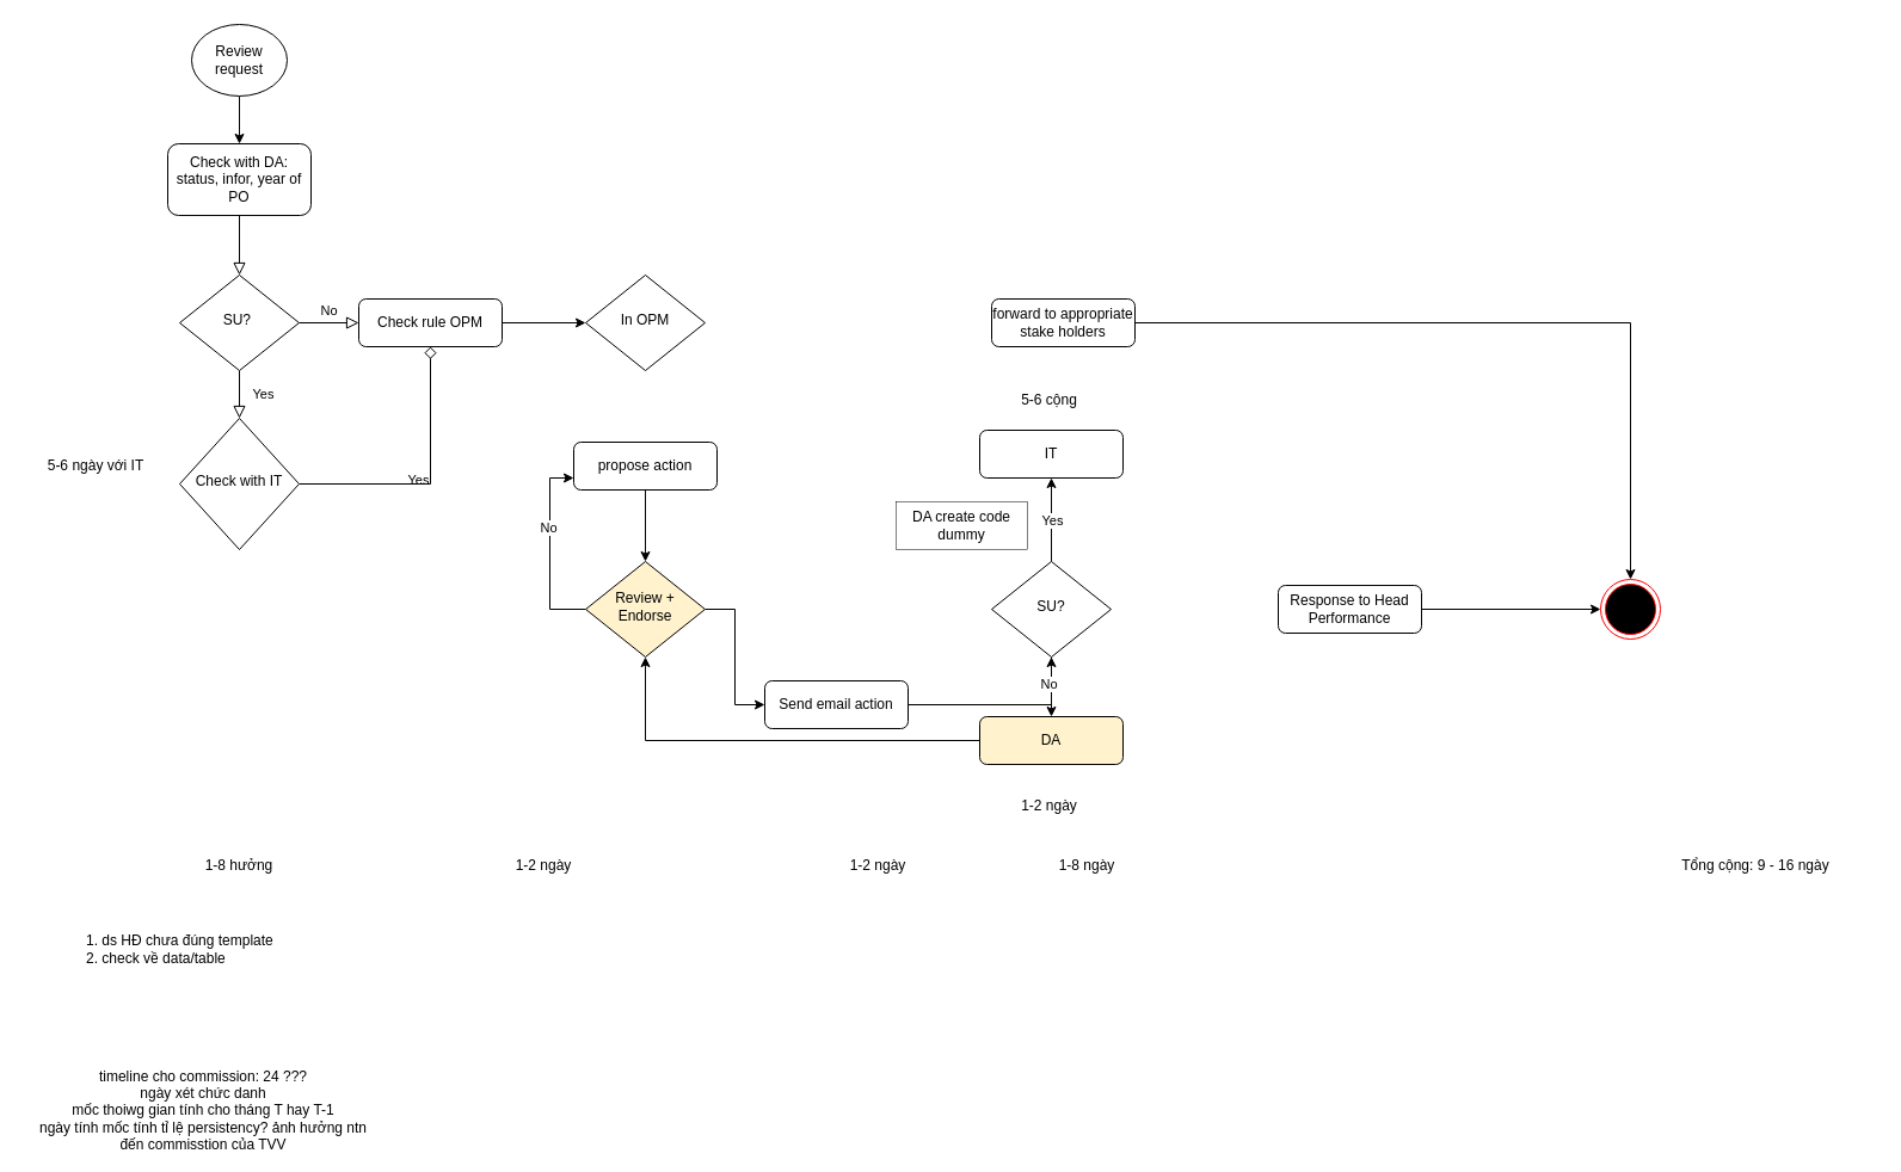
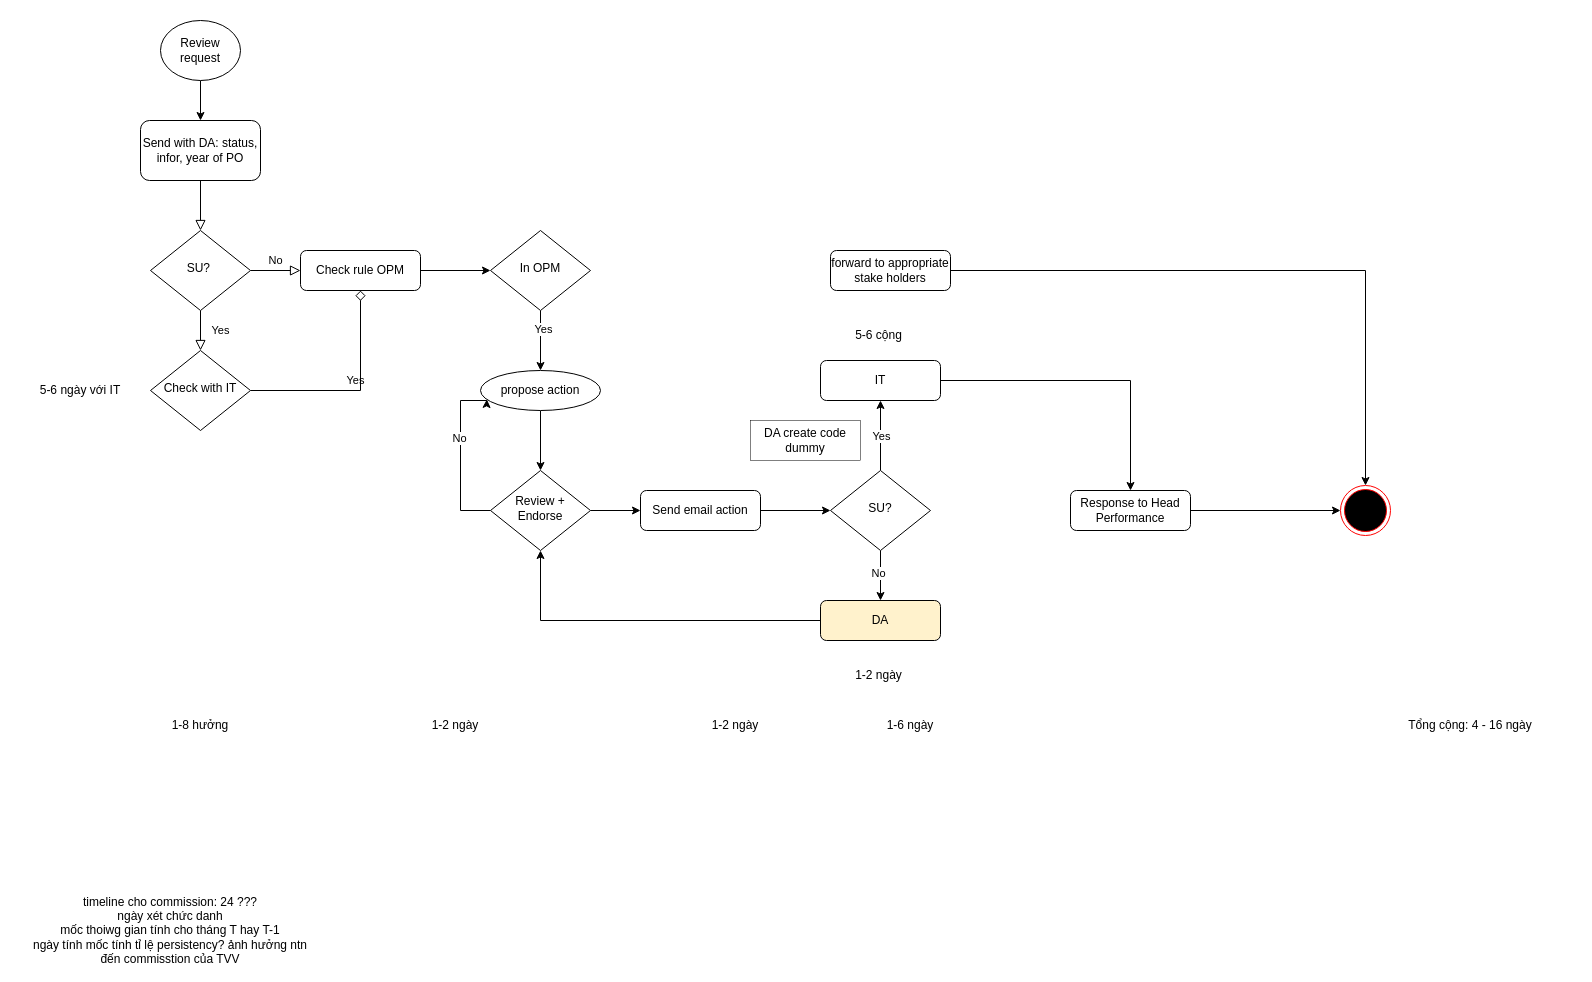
- <mxCell id="3" value="Check with DA: status, infor, year of PO" style="rounded=1;whiteSpace=wrap;html=1;fontSize=12;glass=0;strokeWidth=1;shadow=0;" parent="1" vertex="1"><mxGeometry x="140" y="120" width="120" height="60" as="geometry" /></mxCell>
+ <mxCell id="3" value="Send with DA: status, infor, year of PO" style="rounded=1;whiteSpace=wrap;html=1;fontSize=12;glass=0;strokeWidth=1;shadow=0;" parent="1" vertex="1"><mxGeometry x="140" y="120" width="120" height="60" as="geometry" /></mxCell>
+ <mxCell id="13" style="edgeStyle=orthogonalEdgeStyle;rounded=0;orthogonalLoop=1;jettySize=auto;html=1;entryX=0.5;entryY=0;entryDx=0;entryDy=0;" edge="1" parent="1" source="15" target="17"><mxGeometry relative="1" as="geometry" /></mxCell>
+ <mxCell id="14" value="Yes" style="edgeLabel;html=1;align=center;verticalAlign=middle;resizable=0;points=[];" vertex="1" connectable="0" parent="13"><mxGeometry x="-0.388" y="2" relative="1" as="geometry"><mxPoint as="offset" /></mxGeometry></mxCell>
+ <mxCell id="31" style="edgeStyle=orthogonalEdgeStyle;rounded=0;orthogonalLoop=1;jettySize=auto;html=1;entryX=0.5;entryY=0;entryDx=0;entryDy=0;" edge="1" parent="1" source="32" target="36"><mxGeometry relative="1" as="geometry" /></mxCell>
- <mxCell id="17" value="propose action" style="rounded=1;whiteSpace=wrap;html=1;fontSize=12;glass=0;strokeWidth=1;shadow=0;" vertex="1" parent="1"><mxGeometry x="480" y="370" width="120" height="40" as="geometry" /></mxCell>
+ <mxCell id="17" value="propose action" style="ellipse;whiteSpace=wrap;html=1;fontSize=12;glass=0;strokeWidth=1;shadow=0;" vertex="1" parent="1"><mxGeometry x="480" y="370" width="120" height="40" as="geometry" /></mxCell>
- <mxCell id="10" value="Check with IT" style="rhombus;whiteSpace=wrap;html=1;shadow=0;fontFamily=Helvetica;fontSize=12;align=center;strokeWidth=1;spacing=6;spacingTop=-4;" parent="1" vertex="1"><mxGeometry x="150" y="350" width="100" height="110" as="geometry" /></mxCell>
+ <mxCell id="10" value="Check with IT" style="rhombus;whiteSpace=wrap;html=1;shadow=0;fontFamily=Helvetica;fontSize=12;align=center;strokeWidth=1;spacing=6;spacingTop=-4;" parent="1" vertex="1"><mxGeometry x="150" y="350" width="100" height="80" as="geometry" /></mxCell>
- <mxCell id="21" value="Review + Endorse" style="rhombus;whiteSpace=wrap;html=1;shadow=0;fontFamily=Helvetica;fontSize=12;align=center;strokeWidth=1;spacing=6;spacingTop=-4;fillColor=#fff2cc;" vertex="1" parent="1"><mxGeometry x="490" y="470" width="100" height="80" as="geometry" /></mxCell>
+ <mxCell id="21" value="Review + Endorse" style="rhombus;whiteSpace=wrap;html=1;shadow=0;fontFamily=Helvetica;fontSize=12;align=center;strokeWidth=1;spacing=6;spacingTop=-4;" vertex="1" parent="1"><mxGeometry x="490" y="470" width="100" height="80" as="geometry" /></mxCell>
- <mxCell id="25" value="Send email action" style="rounded=1;whiteSpace=wrap;html=1;fontSize=12;glass=0;strokeWidth=1;shadow=0;" vertex="1" parent="1"><mxGeometry x="640" y="570" width="120" height="40" as="geometry" /></mxCell>
+ <mxCell id="25" value="Send email action" style="rounded=1;whiteSpace=wrap;html=1;fontSize=12;glass=0;strokeWidth=1;shadow=0;" vertex="1" parent="1"><mxGeometry x="640" y="490" width="120" height="40" as="geometry" /></mxCell>
- <mxCell id="48" value="1-8 ngày" style="text;html=1;align=center;verticalAlign=middle;whiteSpace=wrap;rounded=0;" vertex="1" parent="1"><mxGeometry x="810" y="710" width="200" height="30" as="geometry" /></mxCell>
+ <mxCell id="48" value="1-6 ngày" style="text;html=1;align=center;verticalAlign=middle;whiteSpace=wrap;rounded=0;" vertex="1" parent="1"><mxGeometry x="810" y="710" width="200" height="30" as="geometry" /></mxCell>
- <mxCell id="49" value="Tổng cộng: 9 - 16 ngày" style="text;html=1;align=center;verticalAlign=middle;whiteSpace=wrap;rounded=0;" vertex="1" parent="1"><mxGeometry x="1370" y="710" width="200" height="30" as="geometry" /></mxCell>
+ <mxCell id="49" value="Tổng cộng: 4 - 16 ngày" style="text;html=1;align=center;verticalAlign=middle;whiteSpace=wrap;rounded=0;" vertex="1" parent="1"><mxGeometry x="1370" y="710" width="200" height="30" as="geometry" /></mxCell>
- <mxCell id="43" value="1. ds HĐ chưa đúng template&lt;div&gt;2. check về data/table&amp;nbsp;&lt;/div&gt;" style="text;html=1;align=left;verticalAlign=middle;whiteSpace=wrap;rounded=0;" vertex="1" parent="1"><mxGeometry x="70" y="780" width="220" height="30" as="geometry" /></mxCell>
